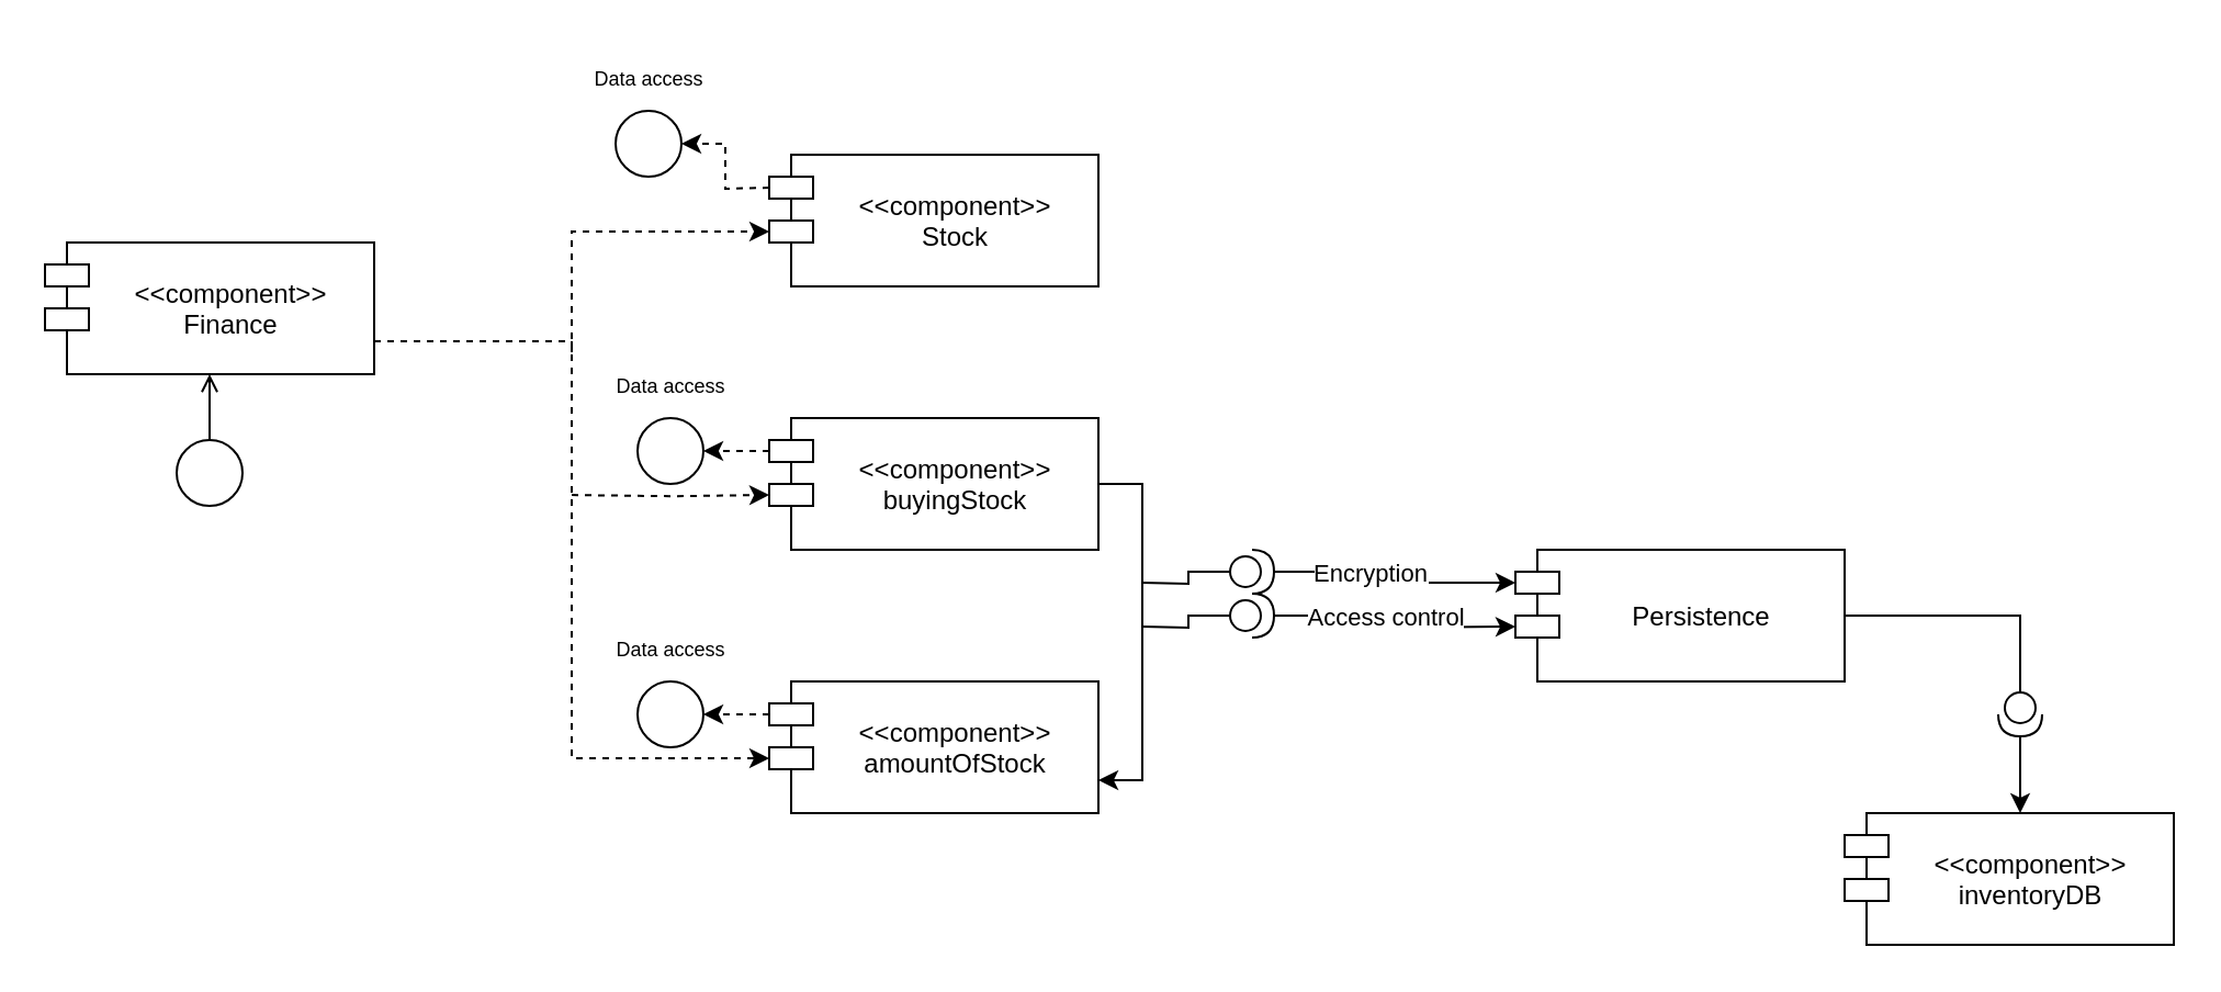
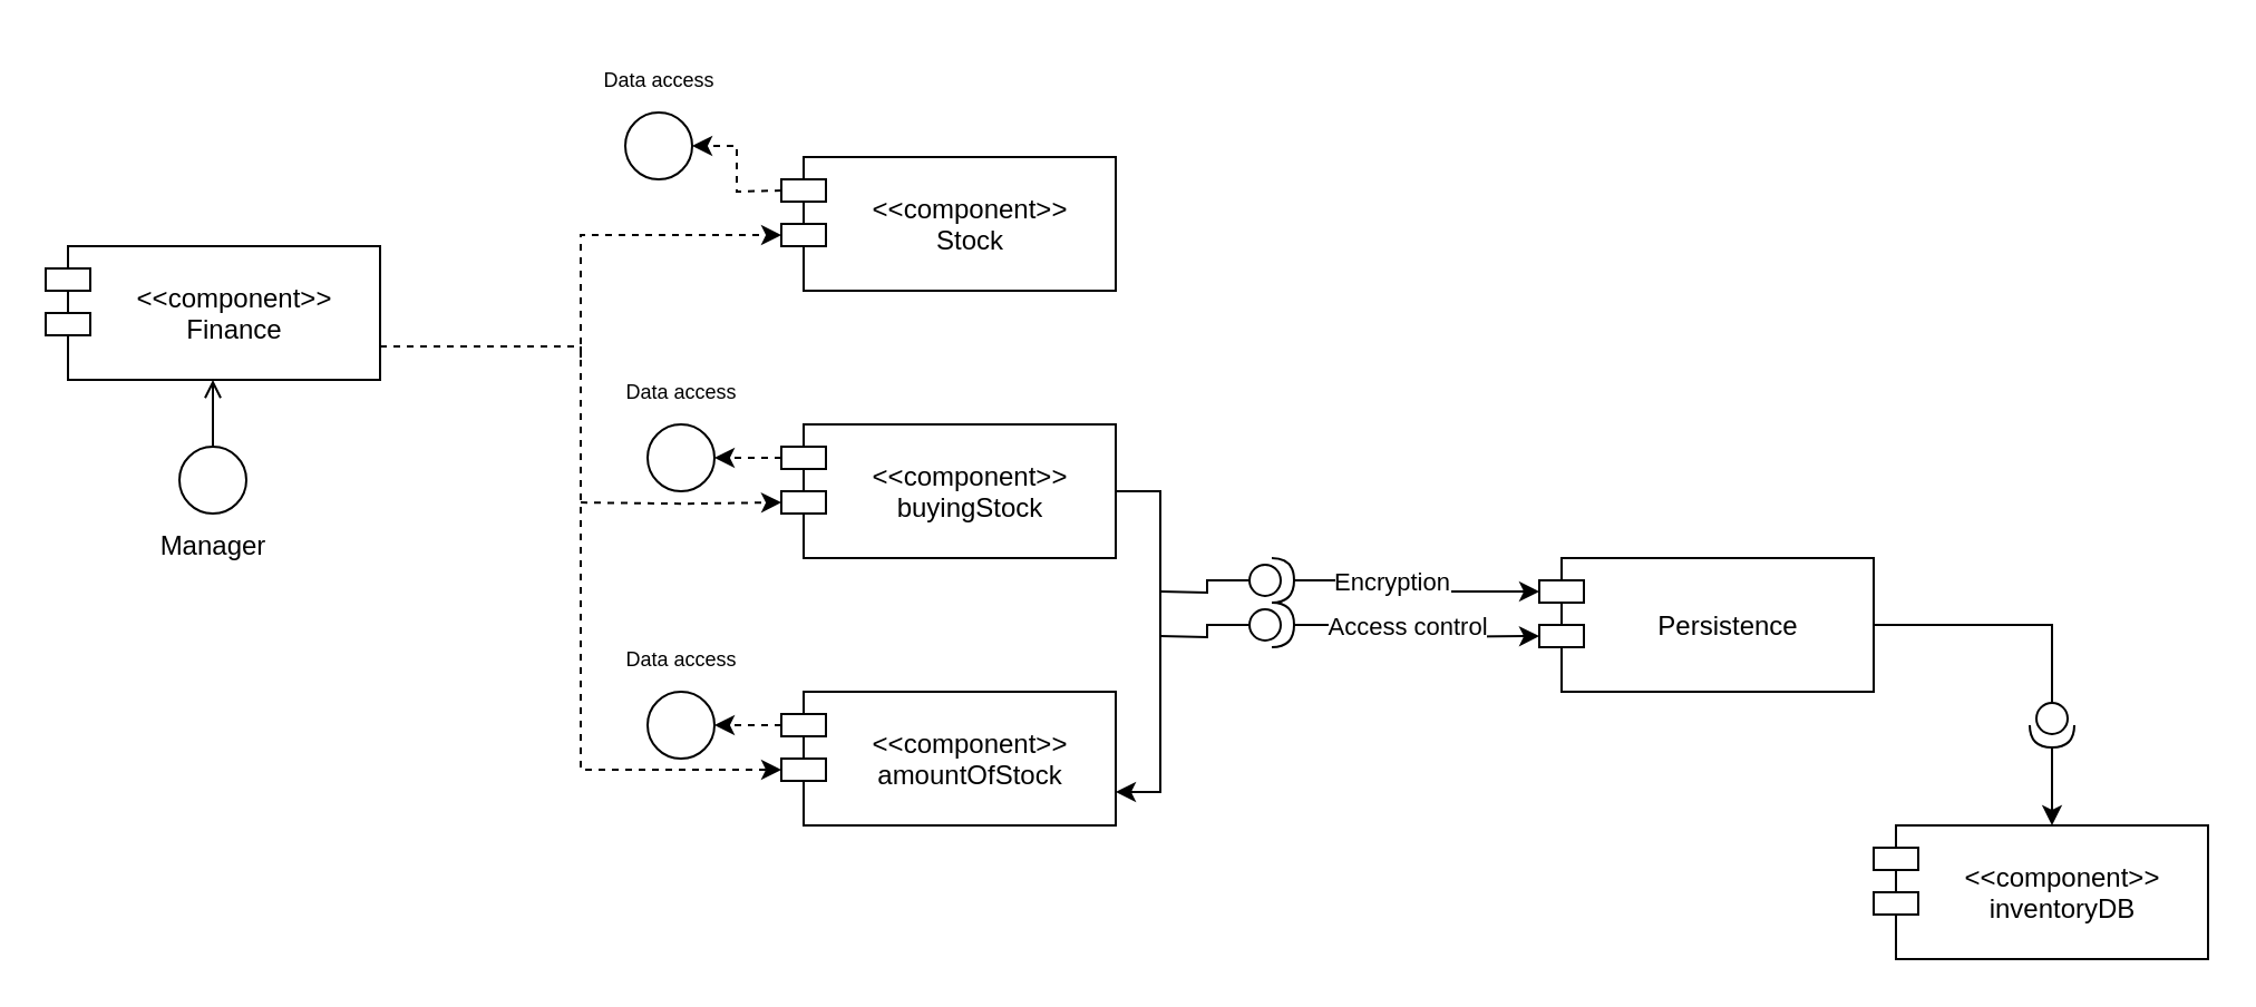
+ <mxCell id="6" value="Manager" style="text;html=1;align=center;verticalAlign=middle;resizable=0;points=[];autosize=1;strokeColor=none;fillColor=none;" parent="1" vertex="1"><mxGeometry x="60" y="230" width="70" height="30" as="geometry" /></mxCell>
